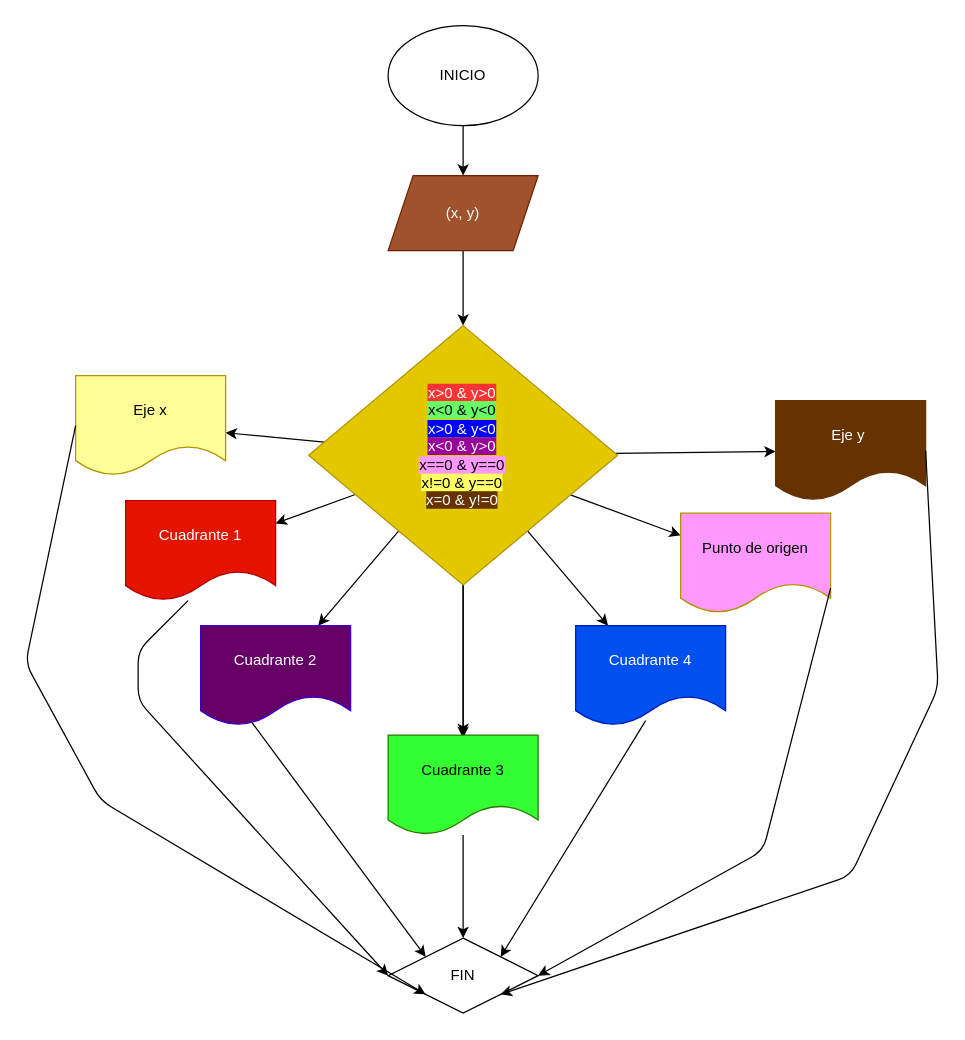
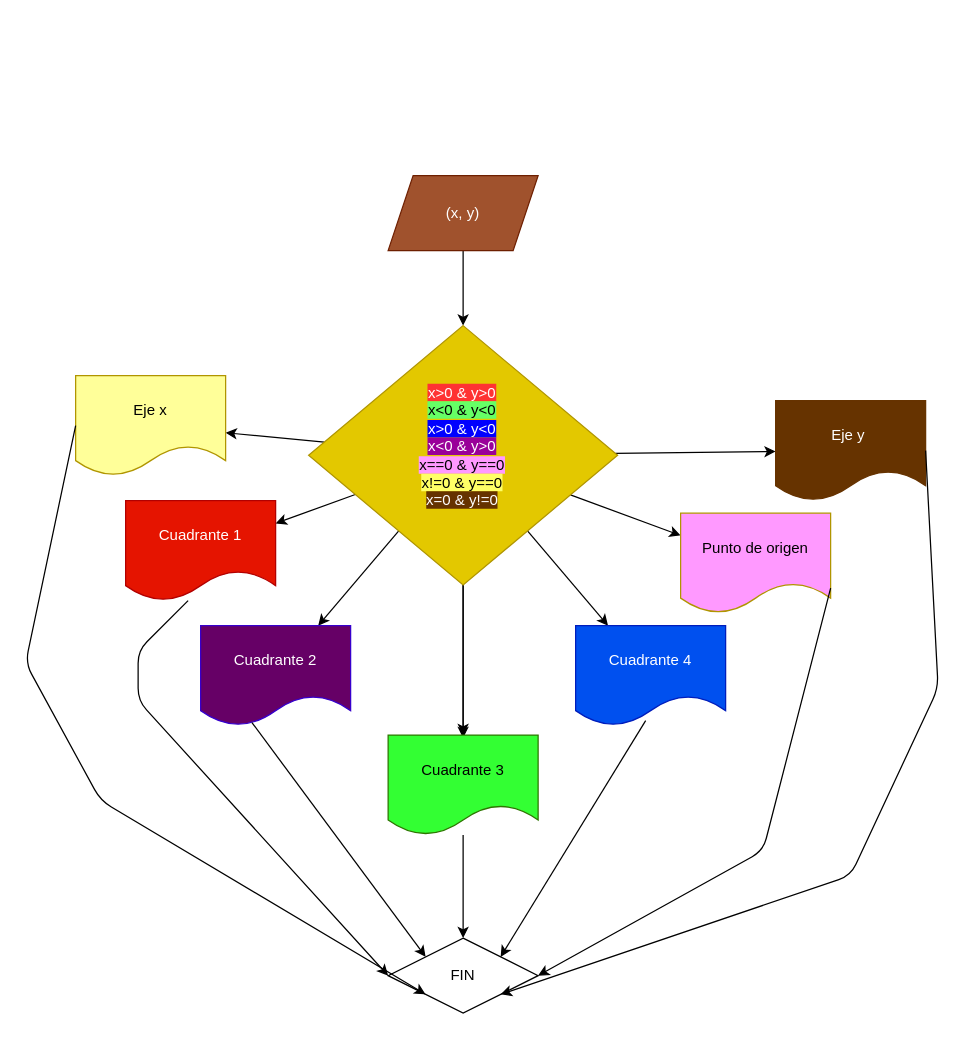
- <mxCell id="3" value="INICIO" style="ellipse;whiteSpace=wrap;html=1;" parent="1" vertex="1"><mxGeometry x="310" y="20" width="120" height="80" as="geometry" /></mxCell>
- <mxCell id="2" value="" style="edgeStyle=none;html=1;" parent="1" source="3" target="5" edge="1"><mxGeometry relative="1" as="geometry" /></mxCell>
